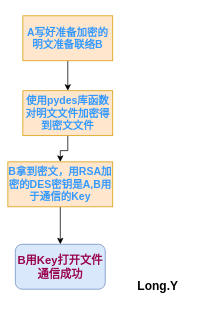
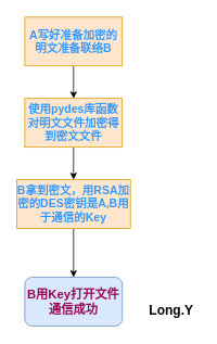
- <mxCell id="7" value="&lt;b&gt;&lt;font color=&quot;#3399ff&quot; style=&quot;font-size: 14px&quot;&gt;B拿到密文，用RSA加密的DES密钥是A,B用于通信的Key&lt;/font&gt;&lt;/b&gt;" style="rounded=0;whiteSpace=wrap;html=1;fillColor=#ffe6cc;strokeColor=#d79b00;" vertex="1" parent="1"><mxGeometry x="10" y="215" width="140" height="60" as="geometry" /></mxCell>
+ <mxCell id="7" value="&lt;b&gt;&lt;font color=&quot;#3399ff&quot; style=&quot;font-size: 14px&quot;&gt;B拿到密文，用RSA加密的DES密钥是A,B用于通信的Key&lt;/font&gt;&lt;/b&gt;" style="rounded=0;whiteSpace=wrap;html=1;fillColor=#ffe6cc;strokeColor=#d79b00;" vertex="1" parent="1"><mxGeometry x="20" y="220" width="140" height="60" as="geometry" /></mxCell>
- <mxCell id="8" value="&lt;b&gt;&lt;font color=&quot;#99004d&quot; style=&quot;font-size: 15px&quot;&gt;B用Key打开文件通信成功&lt;/font&gt;&lt;/b&gt;" style="rounded=1;whiteSpace=wrap;html=1;fillColor=#dae8fc;strokeColor=#6c8ebf;" vertex="1" parent="1"><mxGeometry x="20" y="325" width="120" height="60" as="geometry" /></mxCell>
+ <mxCell id="8" value="&lt;b&gt;&lt;font color=&quot;#99004d&quot; style=&quot;font-size: 15px&quot;&gt;B用Key打开文件通信成功&lt;/font&gt;&lt;/b&gt;" style="rounded=1;whiteSpace=wrap;html=1;fillColor=#dae8fc;strokeColor=#6c8ebf;" vertex="1" parent="1"><mxGeometry x="30" y="340" width="120" height="60" as="geometry" /></mxCell>
